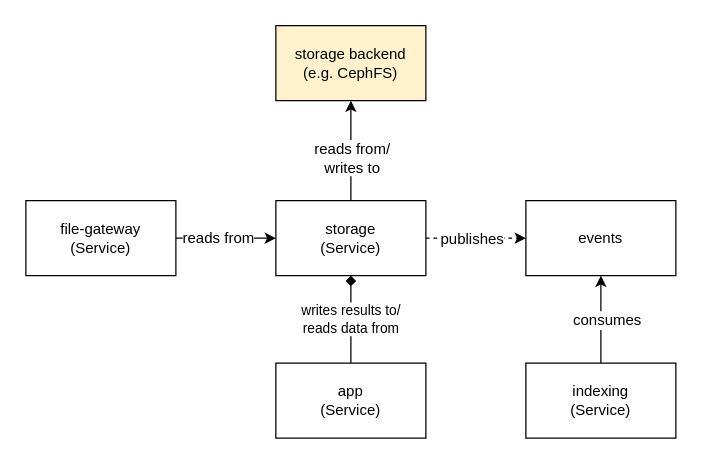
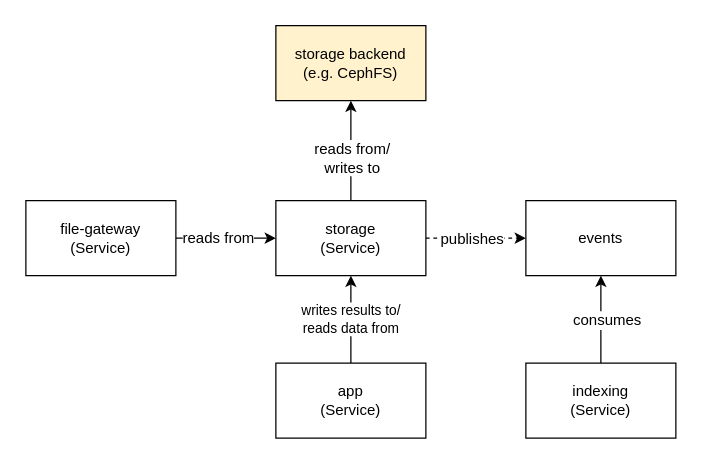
- <mxCell id="15" value="&lt;div&gt;writes results to/&lt;/div&gt;&lt;div&gt;reads data from&lt;br&gt;&lt;/div&gt;" style="edgeStyle=orthogonalEdgeStyle;rounded=0;orthogonalLoop=1;jettySize=auto;html=1;endArrow=diamond;" edge="1" parent="1" source="16" target="6"><mxGeometry relative="1" as="geometry" /></mxCell>
+ <mxCell id="15" value="&lt;div&gt;writes results to/&lt;/div&gt;&lt;div&gt;reads data from&lt;br&gt;&lt;/div&gt;" style="edgeStyle=orthogonalEdgeStyle;rounded=0;orthogonalLoop=1;jettySize=auto;html=1;" edge="1" parent="1" source="16" target="6"><mxGeometry relative="1" as="geometry" /></mxCell>
